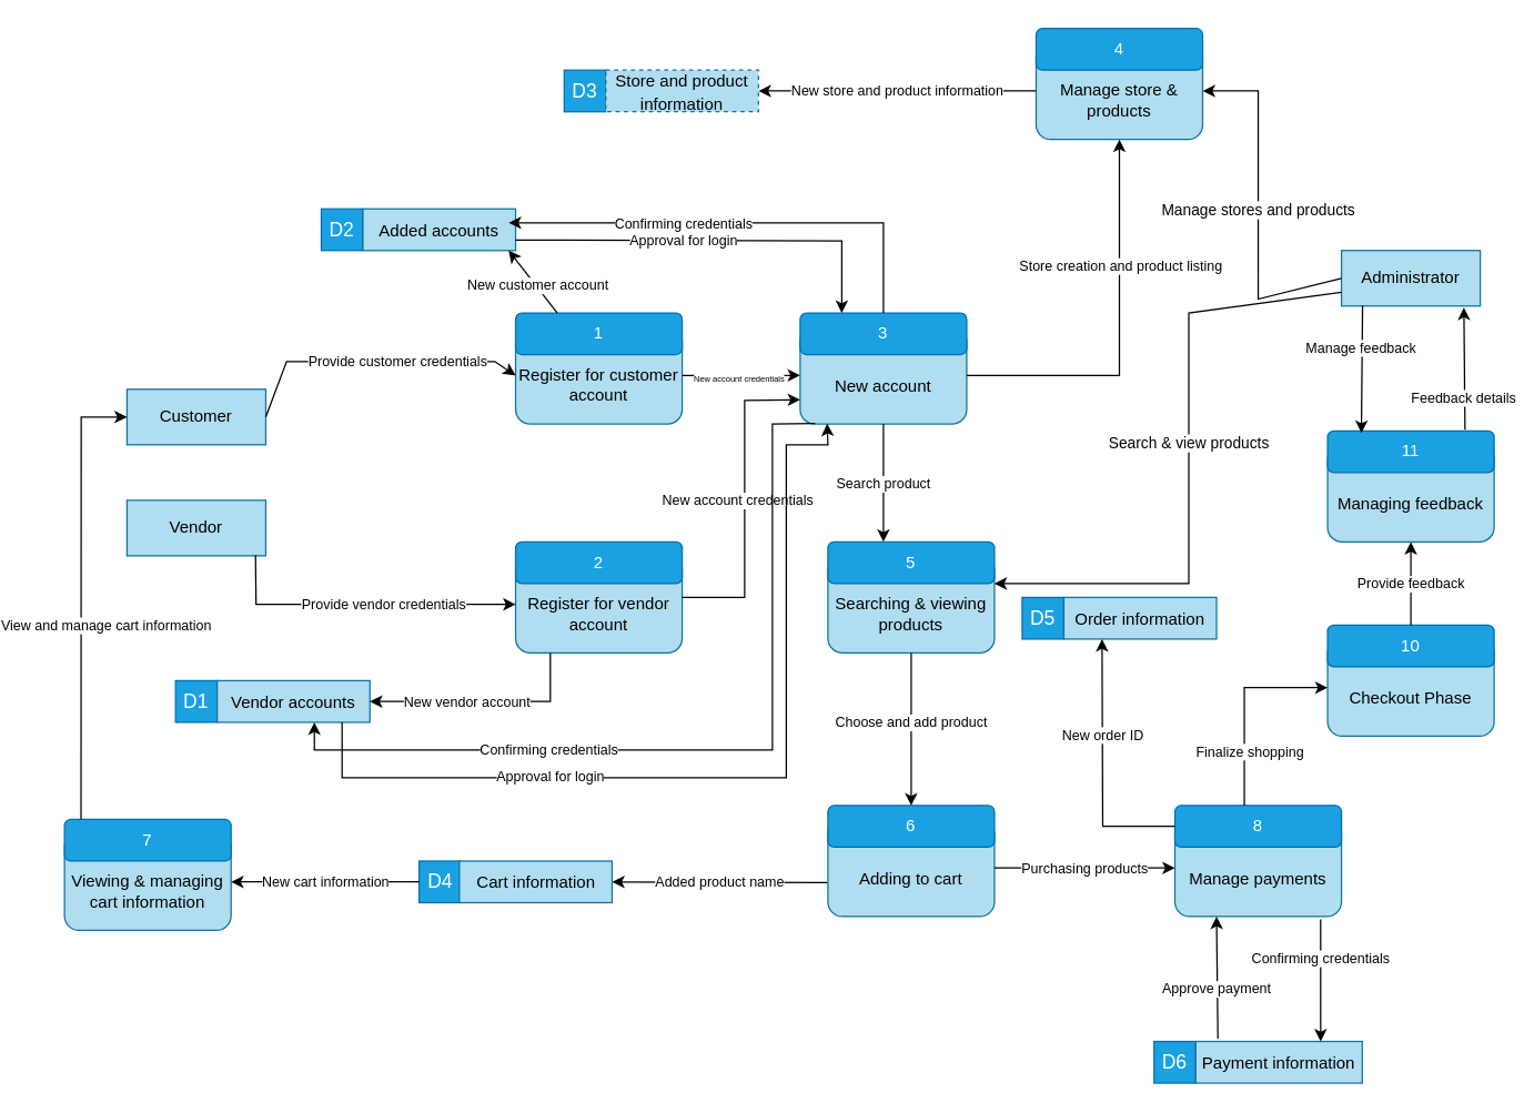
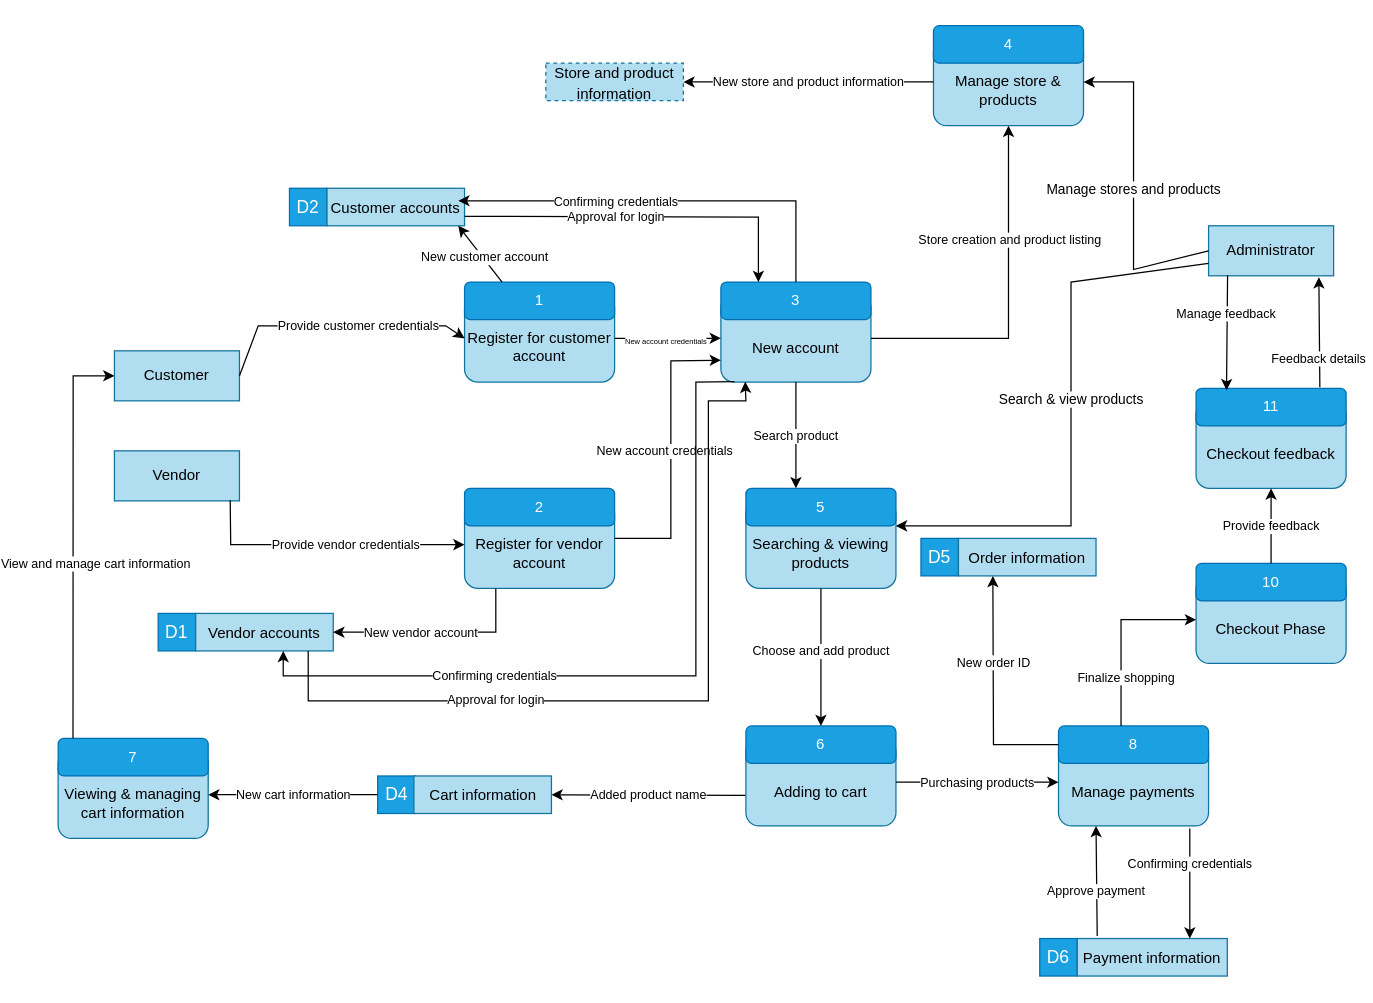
- <mxCell id="23" value="D3" style="rounded=0;whiteSpace=wrap;html=1;fontSize=14;fillColor=#1ba1e2;fontColor=#ffffff;strokeColor=#006EAF;" parent="1" vertex="1"><mxGeometry x="380" y="50" width="30" height="30" as="geometry" /></mxCell>
- <mxCell id="30" value="&lt;font style=&quot;font-size: 12px;&quot;&gt;Added accounts&lt;/font&gt;" style="rounded=0;whiteSpace=wrap;html=1;fontSize=14;fillColor=#b1ddf0;strokeColor=#10739e;" parent="1" vertex="1"><mxGeometry x="235" y="150" width="110" height="30" as="geometry" /></mxCell>
+ <mxCell id="30" value="&lt;font style=&quot;font-size: 12px;&quot;&gt;Customer accounts&lt;/font&gt;" style="rounded=0;whiteSpace=wrap;html=1;fontSize=14;fillColor=#b1ddf0;strokeColor=#10739e;" parent="1" vertex="1"><mxGeometry x="235" y="150" width="110" height="30" as="geometry" /></mxCell>
- <mxCell id="19" value="&lt;br&gt;Managing feedback" style="rounded=1;whiteSpace=wrap;html=1;fillColor=#b1ddf0;strokeColor=#10739e;" parent="1" vertex="1"><mxGeometry x="930" y="320" width="120" height="70" as="geometry" /></mxCell>
+ <mxCell id="19" value="&lt;br&gt;Checkout feedback" style="rounded=1;whiteSpace=wrap;html=1;fillColor=#b1ddf0;strokeColor=#10739e;" parent="1" vertex="1"><mxGeometry x="930" y="320" width="120" height="70" as="geometry" /></mxCell>
